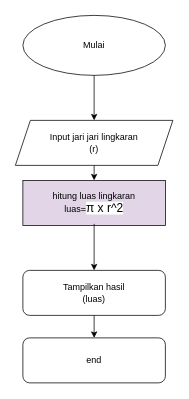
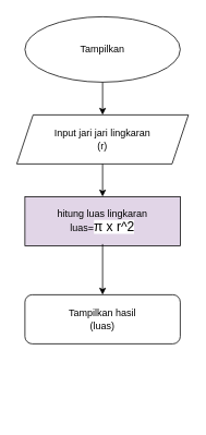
- <mxCell id="2" value="Mulai" style="ellipse;whiteSpace=wrap;html=1;" vertex="1" parent="1"><mxGeometry x="30" y="20" width="190" height="80" as="geometry" /></mxCell>
+ <mxCell id="2" value="Tampilkan" style="ellipse;whiteSpace=wrap;html=1;" vertex="1" parent="1"><mxGeometry x="30" y="20" width="190" height="80" as="geometry" /></mxCell>
- <mxCell id="4" value="Input jari jari lingkaran&lt;div&gt;(r)&lt;/div&gt;" style="shape=parallelogram;perimeter=parallelogramPerimeter;whiteSpace=wrap;html=1;fixedSize=1;" vertex="1" parent="1"><mxGeometry x="20" y="160" width="210" height="60" as="geometry" /></mxCell>
+ <mxCell id="4" value="Input jari jari lingkaran&lt;div&gt;(r)&lt;/div&gt;" style="shape=parallelogram;perimeter=parallelogramPerimeter;whiteSpace=wrap;html=1;fixedSize=1;" vertex="1" parent="1"><mxGeometry x="20" y="140" width="210" height="60" as="geometry" /></mxCell>
- <mxCell id="9" value="" style="endArrow=classic;html=1;rounded=0;exitX=0.5;exitY=1;exitDx=0;exitDy=0;" edge="1" parent="1" source="8" target="10"><mxGeometry width="50" height="50" relative="1" as="geometry"><mxPoint x="120" y="270" as="sourcePoint" /><mxPoint x="125" y="470" as="targetPoint" /></mxGeometry></mxCell>
- <mxCell id="10" value="end" style="rounded=1;whiteSpace=wrap;html=1;" vertex="1" parent="1"><mxGeometry x="30" y="450" width="190" height="60" as="geometry" /></mxCell>
